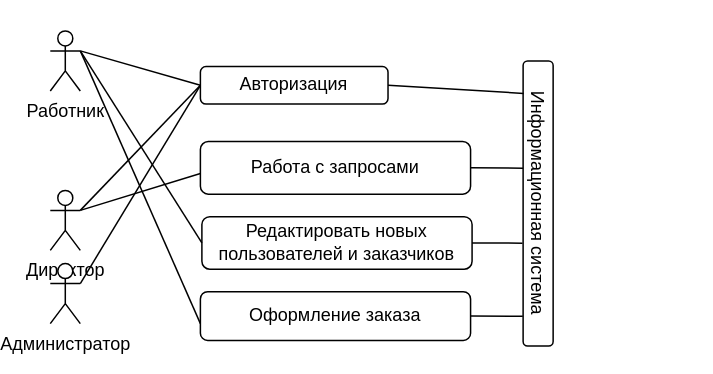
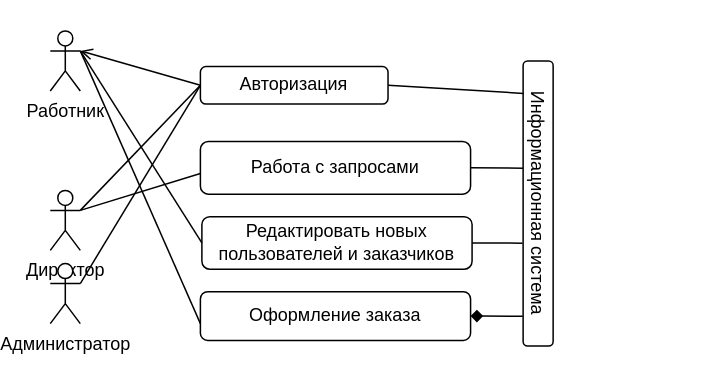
- <mxCell id="15" value="" style="endArrow=none;html=1;entryX=1;entryY=0.333;entryDx=0;entryDy=0;entryPerimeter=0;exitX=0;exitY=0.5;exitDx=0;exitDy=0;" parent="1" target="3" edge="1" source="4"><mxGeometry width="50" height="50" relative="1" as="geometry"><mxPoint x="120" y="65" as="sourcePoint" /><mxPoint x="20" y="115" as="targetPoint" /></mxGeometry></mxCell>
+ <mxCell id="15" value="" style="endArrow=open;html=1;entryX=1;entryY=0.333;entryDx=0;entryDy=0;entryPerimeter=0;exitX=0;exitY=0.5;exitDx=0;exitDy=0;" parent="1" target="3" edge="1" source="4"><mxGeometry width="50" height="50" relative="1" as="geometry"><mxPoint x="120" y="65" as="sourcePoint" /><mxPoint x="20" y="115" as="targetPoint" /></mxGeometry></mxCell>
- <mxCell id="14" value="" style="endArrow=none;html=1;entryX=1;entryY=0.5;entryDx=0;entryDy=0;exitX=0.895;exitY=1.01;exitDx=0;exitDy=0;exitPerimeter=0;" parent="1" source="10" target="7" edge="1"><mxGeometry width="50" height="50" relative="1" as="geometry"><mxPoint x="330" y="210" as="sourcePoint" /><mxPoint x="200" y="135" as="targetPoint" /></mxGeometry></mxCell>
+ <mxCell id="14" value="" style="endArrow=diamond;html=1;entryX=1;entryY=0.5;entryDx=0;entryDy=0;exitX=0.895;exitY=1.01;exitDx=0;exitDy=0;exitPerimeter=0;" parent="1" source="10" target="7" edge="1"><mxGeometry width="50" height="50" relative="1" as="geometry"><mxPoint x="330" y="210" as="sourcePoint" /><mxPoint x="200" y="135" as="targetPoint" /></mxGeometry></mxCell>
